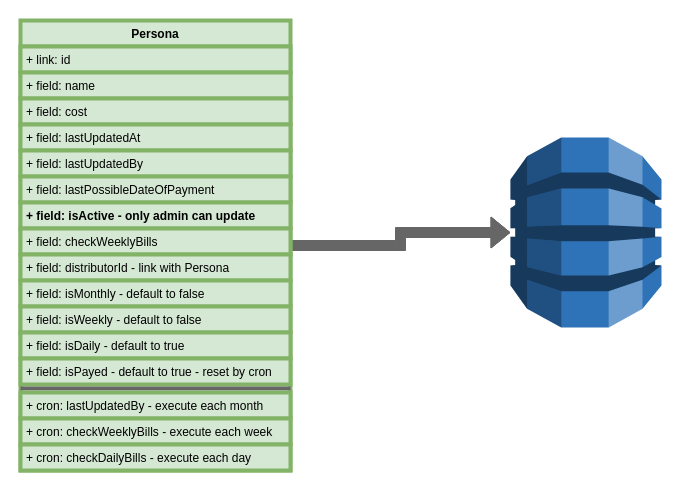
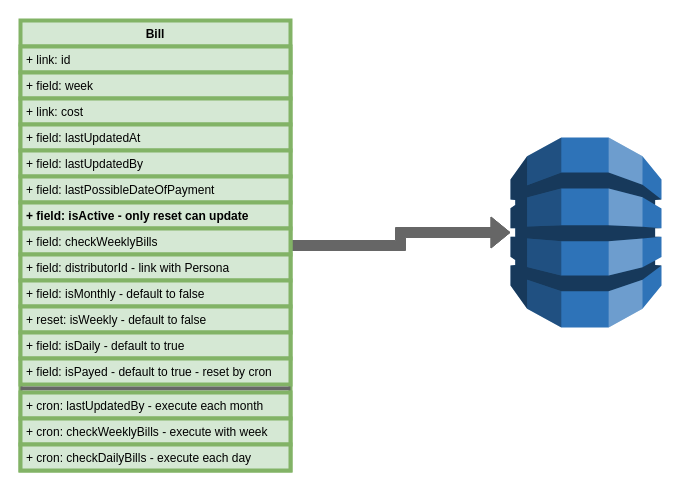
- <mxCell id="4" value="Persona" style="swimlane;fontStyle=1;align=center;verticalAlign=top;childLayout=stackLayout;horizontal=1;startSize=26;horizontalStack=0;resizeParent=1;resizeParentMax=0;resizeLast=0;collapsible=1;marginBottom=0;shadow=0;fillColor=#d5e8d4;strokeColor=#82b366;strokeWidth=4;labelBackgroundColor=none;" vertex="1" parent="1"><mxGeometry x="20" y="20" width="270" height="450" as="geometry"><mxRectangle x="20" y="220" width="100" height="26" as="alternateBounds" /></mxGeometry></mxCell>
+ <mxCell id="4" value="Bill" style="swimlane;fontStyle=1;align=center;verticalAlign=top;childLayout=stackLayout;horizontal=1;startSize=26;horizontalStack=0;resizeParent=1;resizeParentMax=0;resizeLast=0;collapsible=1;marginBottom=0;shadow=0;fillColor=#d5e8d4;strokeColor=#82b366;strokeWidth=4;labelBackgroundColor=none;" vertex="1" parent="1"><mxGeometry x="20" y="20" width="270" height="450" as="geometry"><mxRectangle x="20" y="220" width="100" height="26" as="alternateBounds" /></mxGeometry></mxCell>
- <mxCell id="6" value="+ field: name" style="text;align=left;verticalAlign=top;spacingLeft=4;spacingRight=4;overflow=hidden;rotatable=0;points=[[0,0.5],[1,0.5]];portConstraint=eastwest;fillColor=#d5e8d4;strokeColor=#82b366;strokeWidth=4;fontStyle=0;labelBackgroundColor=none;" vertex="1" parent="4"><mxGeometry y="52" width="270" height="26" as="geometry" /></mxCell>
+ <mxCell id="6" value="+ field: week" style="text;align=left;verticalAlign=top;spacingLeft=4;spacingRight=4;overflow=hidden;rotatable=0;points=[[0,0.5],[1,0.5]];portConstraint=eastwest;fillColor=#d5e8d4;strokeColor=#82b366;strokeWidth=4;fontStyle=0;labelBackgroundColor=none;" vertex="1" parent="4"><mxGeometry y="52" width="270" height="26" as="geometry" /></mxCell>
- <mxCell id="7" value="+ field: cost" style="text;align=left;verticalAlign=top;spacingLeft=4;spacingRight=4;overflow=hidden;rotatable=0;points=[[0,0.5],[1,0.5]];portConstraint=eastwest;fillColor=#d5e8d4;strokeColor=#82b366;strokeWidth=4;fontStyle=0;labelBackgroundColor=none;" vertex="1" parent="4"><mxGeometry y="78" width="270" height="26" as="geometry" /></mxCell>
+ <mxCell id="7" value="+ link: cost" style="text;align=left;verticalAlign=top;spacingLeft=4;spacingRight=4;overflow=hidden;rotatable=0;points=[[0,0.5],[1,0.5]];portConstraint=eastwest;fillColor=#d5e8d4;strokeColor=#82b366;strokeWidth=4;fontStyle=0;labelBackgroundColor=none;" vertex="1" parent="4"><mxGeometry y="78" width="270" height="26" as="geometry" /></mxCell>
- <mxCell id="11" value="+ field: isActive - only admin can update" style="text;align=left;verticalAlign=top;spacingLeft=4;spacingRight=4;overflow=hidden;rotatable=0;points=[[0,0.5],[1,0.5]];portConstraint=eastwest;fillColor=#d5e8d4;strokeColor=#82b366;strokeWidth=4;fontStyle=1;labelBackgroundColor=none;" vertex="1" parent="4"><mxGeometry y="182" width="270" height="26" as="geometry" /></mxCell>
+ <mxCell id="11" value="+ field: isActive - only reset can update" style="text;align=left;verticalAlign=top;spacingLeft=4;spacingRight=4;overflow=hidden;rotatable=0;points=[[0,0.5],[1,0.5]];portConstraint=eastwest;fillColor=#d5e8d4;strokeColor=#82b366;strokeWidth=4;fontStyle=1;labelBackgroundColor=none;" vertex="1" parent="4"><mxGeometry y="182" width="270" height="26" as="geometry" /></mxCell>
- <mxCell id="15" value="+ field: isWeekly - default to false" style="text;align=left;verticalAlign=top;spacingLeft=4;spacingRight=4;overflow=hidden;rotatable=0;points=[[0,0.5],[1,0.5]];portConstraint=eastwest;fillColor=#d5e8d4;strokeColor=#82b366;strokeWidth=4;fontStyle=0;labelBackgroundColor=none;" vertex="1" parent="4"><mxGeometry y="286" width="270" height="26" as="geometry" /></mxCell>
+ <mxCell id="15" value="+ reset: isWeekly - default to false" style="text;align=left;verticalAlign=top;spacingLeft=4;spacingRight=4;overflow=hidden;rotatable=0;points=[[0,0.5],[1,0.5]];portConstraint=eastwest;fillColor=#d5e8d4;strokeColor=#82b366;strokeWidth=4;fontStyle=0;labelBackgroundColor=none;" vertex="1" parent="4"><mxGeometry y="286" width="270" height="26" as="geometry" /></mxCell>
- <mxCell id="20" value="+ cron: checkWeeklyBills - execute each week" style="text;align=left;verticalAlign=top;spacingLeft=4;spacingRight=4;overflow=hidden;rotatable=0;points=[[0,0.5],[1,0.5]];portConstraint=eastwest;fillColor=#d5e8d4;strokeColor=#82b366;strokeWidth=4;fontStyle=0;labelBackgroundColor=none;" vertex="1" parent="4"><mxGeometry y="398" width="270" height="26" as="geometry" /></mxCell>
+ <mxCell id="20" value="+ cron: checkWeeklyBills - execute with week" style="text;align=left;verticalAlign=top;spacingLeft=4;spacingRight=4;overflow=hidden;rotatable=0;points=[[0,0.5],[1,0.5]];portConstraint=eastwest;fillColor=#d5e8d4;strokeColor=#82b366;strokeWidth=4;fontStyle=0;labelBackgroundColor=none;" vertex="1" parent="4"><mxGeometry y="398" width="270" height="26" as="geometry" /></mxCell>
